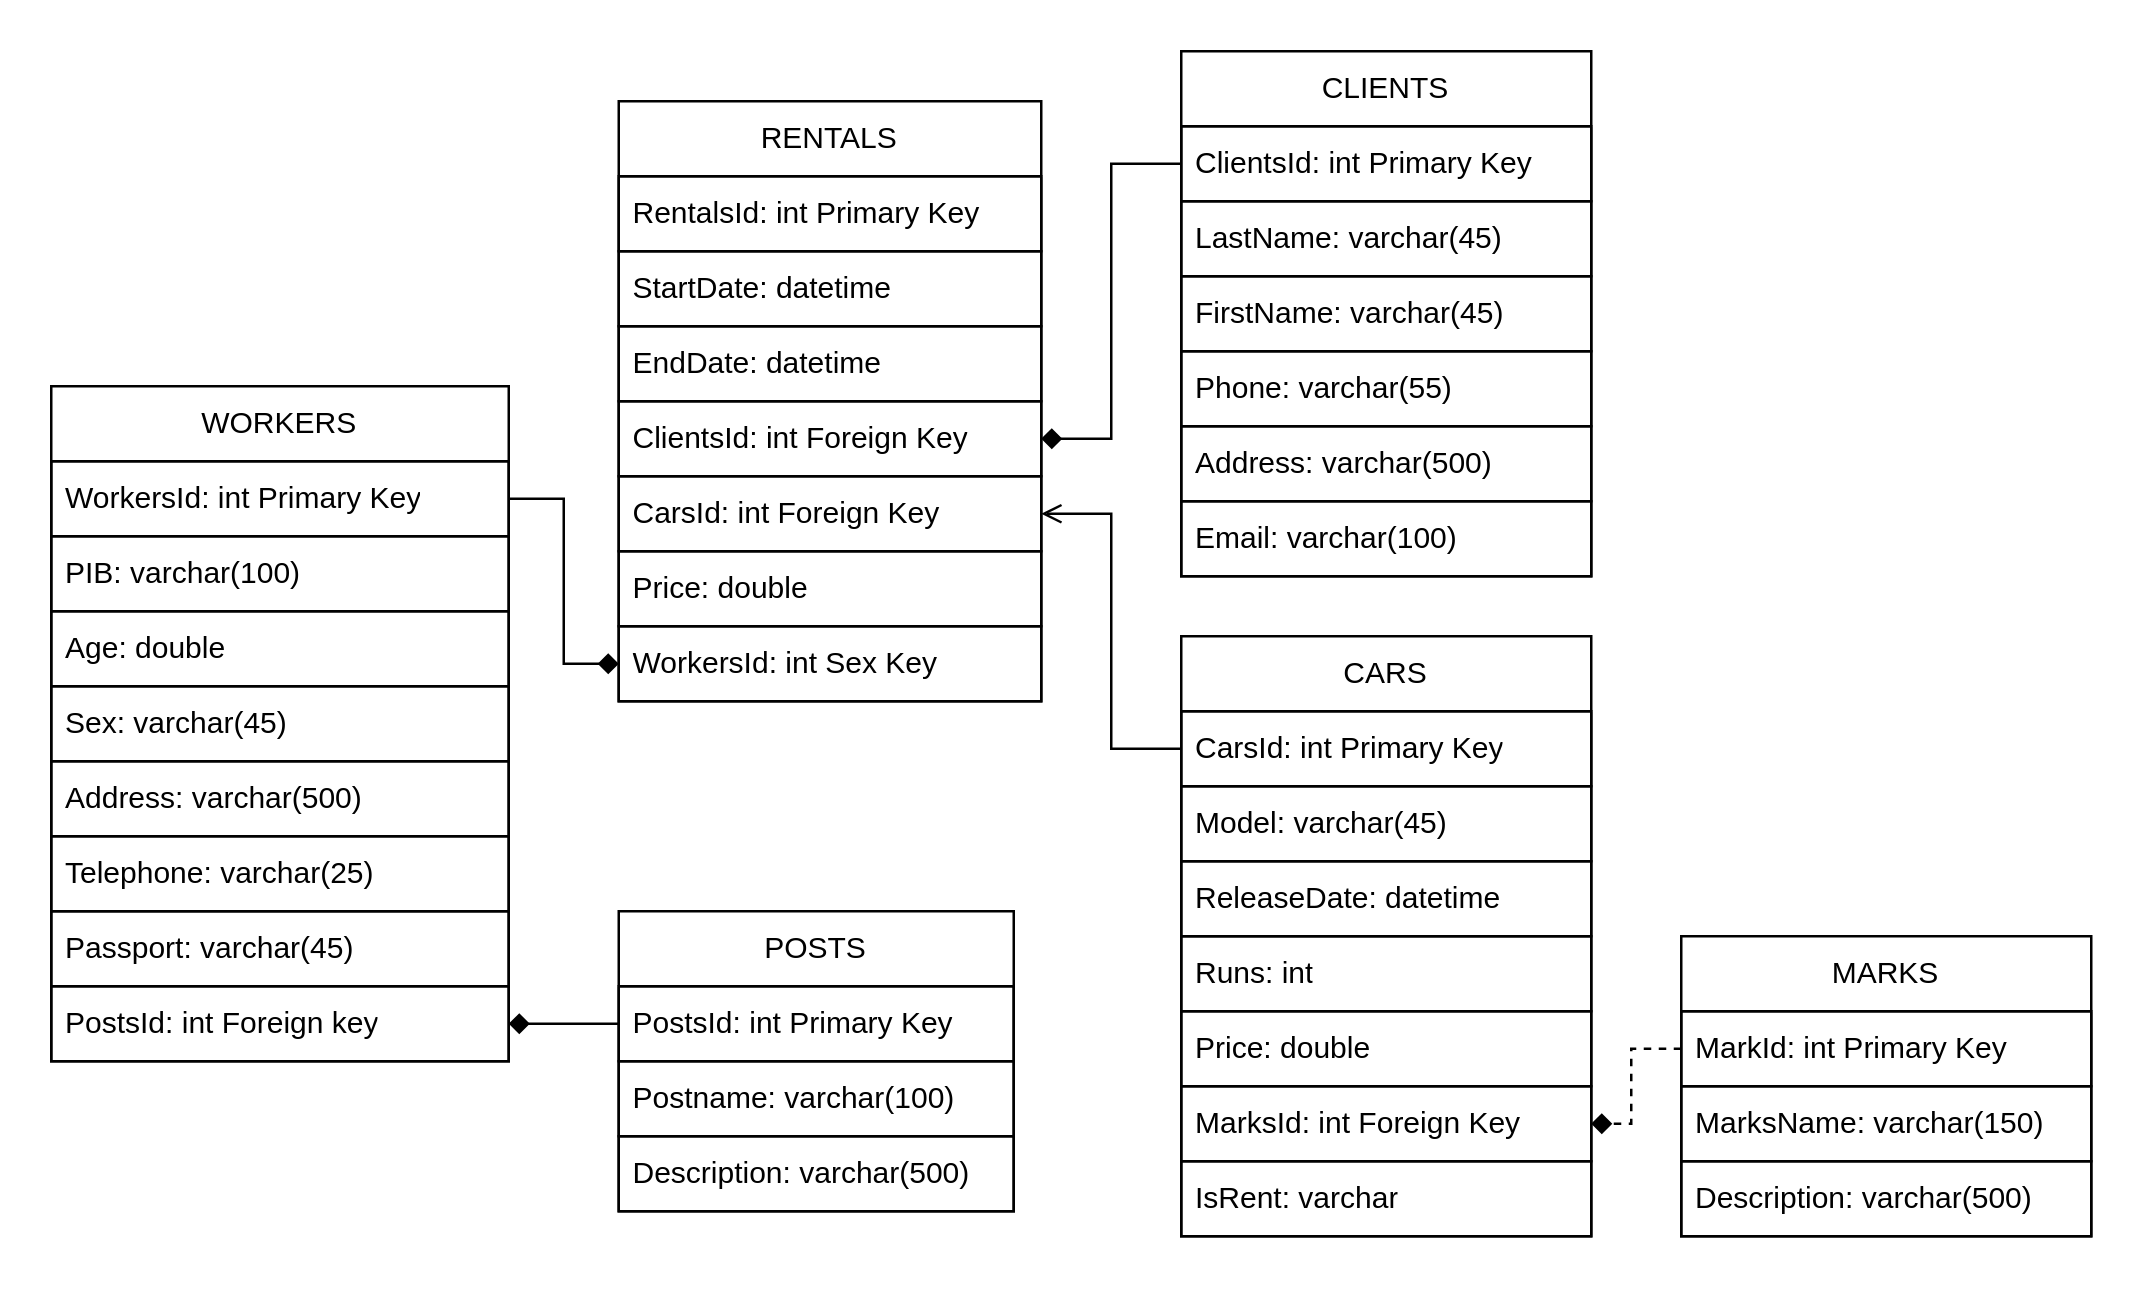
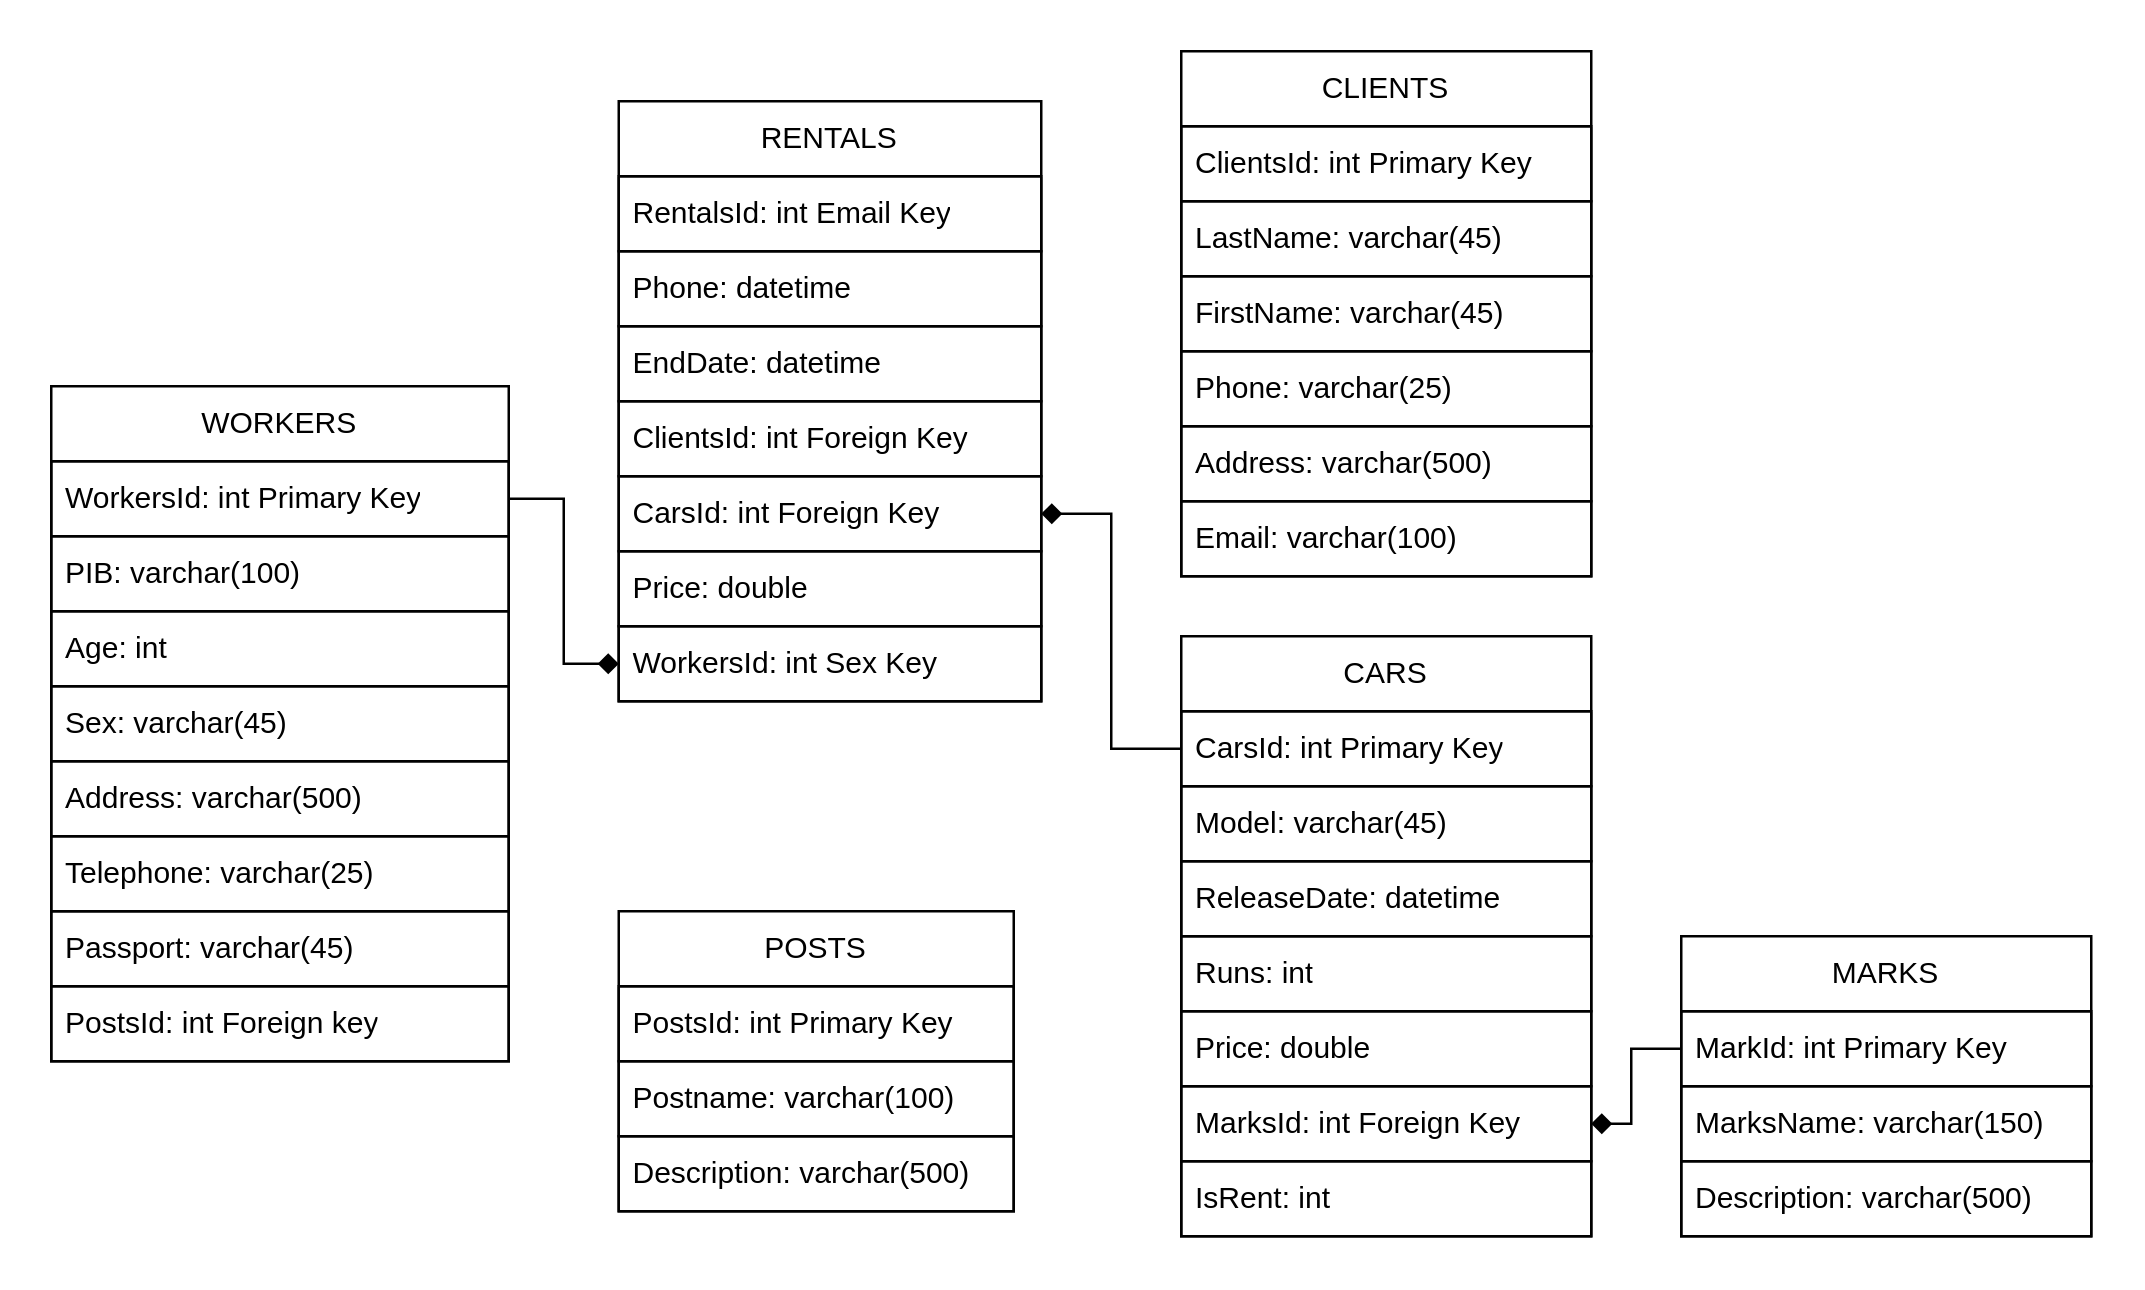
- <mxCell id="17" value="RentalsId: int Primary Key" style="text;strokeColor=default;fillColor=none;align=left;verticalAlign=middle;spacingLeft=4;spacingRight=4;overflow=hidden;points=[[0,0.5],[1,0.5]];portConstraint=eastwest;rotatable=0;whiteSpace=wrap;html=1;" vertex="1" parent="16"><mxGeometry y="30" width="169" height="30" as="geometry" /></mxCell>
+ <mxCell id="17" value="RentalsId: int Email Key" style="text;strokeColor=default;fillColor=none;align=left;verticalAlign=middle;spacingLeft=4;spacingRight=4;overflow=hidden;points=[[0,0.5],[1,0.5]];portConstraint=eastwest;rotatable=0;whiteSpace=wrap;html=1;" vertex="1" parent="16"><mxGeometry y="30" width="169" height="30" as="geometry" /></mxCell>
- <mxCell id="18" value="StartDate: datetime" style="text;strokeColor=default;fillColor=none;align=left;verticalAlign=middle;spacingLeft=4;spacingRight=4;overflow=hidden;points=[[0,0.5],[1,0.5]];portConstraint=eastwest;rotatable=0;whiteSpace=wrap;html=1;" vertex="1" parent="16"><mxGeometry y="60" width="169" height="30" as="geometry" /></mxCell>
+ <mxCell id="18" value="Phone: datetime" style="text;strokeColor=default;fillColor=none;align=left;verticalAlign=middle;spacingLeft=4;spacingRight=4;overflow=hidden;points=[[0,0.5],[1,0.5]];portConstraint=eastwest;rotatable=0;whiteSpace=wrap;html=1;" vertex="1" parent="16"><mxGeometry y="60" width="169" height="30" as="geometry" /></mxCell>
- <mxCell id="39" style="edgeStyle=orthogonalEdgeStyle;rounded=0;orthogonalLoop=1;jettySize=auto;html=1;entryX=1;entryY=0.5;entryDx=0;entryDy=0;endArrow=diamond;endFill=1;" edge="1" parent="1" source="33" target="20"><mxGeometry relative="1" as="geometry" /></mxCell>
- <mxCell id="36" value="Phone: varchar(55)" style="text;strokeColor=default;fillColor=none;align=left;verticalAlign=middle;spacingLeft=4;spacingRight=4;overflow=hidden;points=[[0,0.5],[1,0.5]];portConstraint=eastwest;rotatable=0;whiteSpace=wrap;html=1;" vertex="1" parent="32"><mxGeometry y="120" width="164" height="30" as="geometry" /></mxCell>
+ <mxCell id="36" value="Phone: varchar(25)" style="text;strokeColor=default;fillColor=none;align=left;verticalAlign=middle;spacingLeft=4;spacingRight=4;overflow=hidden;points=[[0,0.5],[1,0.5]];portConstraint=eastwest;rotatable=0;whiteSpace=wrap;html=1;" vertex="1" parent="32"><mxGeometry y="120" width="164" height="30" as="geometry" /></mxCell>
- <mxCell id="40" style="edgeStyle=orthogonalEdgeStyle;rounded=0;orthogonalLoop=1;jettySize=auto;html=1;entryX=1;entryY=0.5;entryDx=0;entryDy=0;endArrow=open;endFill=1;" edge="1" parent="1" source="25" target="21"><mxGeometry relative="1" as="geometry" /></mxCell>
+ <mxCell id="40" style="edgeStyle=orthogonalEdgeStyle;rounded=0;orthogonalLoop=1;jettySize=auto;html=1;entryX=1;entryY=0.5;entryDx=0;entryDy=0;endArrow=diamond;endFill=1;" edge="1" parent="1" source="25" target="21"><mxGeometry relative="1" as="geometry" /></mxCell>
- <mxCell id="5" value="&lt;div&gt;Age: double&lt;br&gt;&lt;/div&gt;" style="text;strokeColor=default;fillColor=none;align=left;verticalAlign=middle;spacingLeft=4;spacingRight=4;overflow=hidden;points=[[0,0.5],[1,0.5]];portConstraint=eastwest;rotatable=0;whiteSpace=wrap;html=1;" vertex="1" parent="2"><mxGeometry y="90" width="183" height="30" as="geometry" /></mxCell>
+ <mxCell id="5" value="&lt;div&gt;Age: int&lt;br&gt;&lt;/div&gt;" style="text;strokeColor=default;fillColor=none;align=left;verticalAlign=middle;spacingLeft=4;spacingRight=4;overflow=hidden;points=[[0,0.5],[1,0.5]];portConstraint=eastwest;rotatable=0;whiteSpace=wrap;html=1;" vertex="1" parent="2"><mxGeometry y="90" width="183" height="30" as="geometry" /></mxCell>
- <mxCell id="15" style="edgeStyle=orthogonalEdgeStyle;rounded=0;orthogonalLoop=1;jettySize=auto;html=1;entryX=1;entryY=0.5;entryDx=0;entryDy=0;endArrow=diamond;endFill=1;exitX=0;exitY=0.5;exitDx=0;exitDy=0;" edge="1" parent="1" source="12" target="10"><mxGeometry relative="1" as="geometry" /></mxCell>
- <mxCell id="45" style="edgeStyle=orthogonalEdgeStyle;rounded=0;orthogonalLoop=1;jettySize=auto;html=1;entryX=1;entryY=0.5;entryDx=0;entryDy=0;endArrow=diamond;endFill=1;dashed=1;" edge="1" parent="1" source="42" target="30"><mxGeometry relative="1" as="geometry" /></mxCell>
+ <mxCell id="45" style="edgeStyle=orthogonalEdgeStyle;rounded=0;orthogonalLoop=1;jettySize=auto;html=1;entryX=1;entryY=0.5;entryDx=0;entryDy=0;endArrow=diamond;endFill=1;" edge="1" parent="1" source="42" target="30"><mxGeometry relative="1" as="geometry" /></mxCell>
- <mxCell id="31" value="IsRent: varchar" style="text;strokeColor=default;fillColor=none;align=left;verticalAlign=middle;spacingLeft=4;spacingRight=4;overflow=hidden;points=[[0,0.5],[1,0.5]];portConstraint=eastwest;rotatable=0;whiteSpace=wrap;html=1;" vertex="1" parent="24"><mxGeometry y="210" width="164" height="30" as="geometry" /></mxCell>
+ <mxCell id="31" value="IsRent: int" style="text;strokeColor=default;fillColor=none;align=left;verticalAlign=middle;spacingLeft=4;spacingRight=4;overflow=hidden;points=[[0,0.5],[1,0.5]];portConstraint=eastwest;rotatable=0;whiteSpace=wrap;html=1;" vertex="1" parent="24"><mxGeometry y="210" width="164" height="30" as="geometry" /></mxCell>
